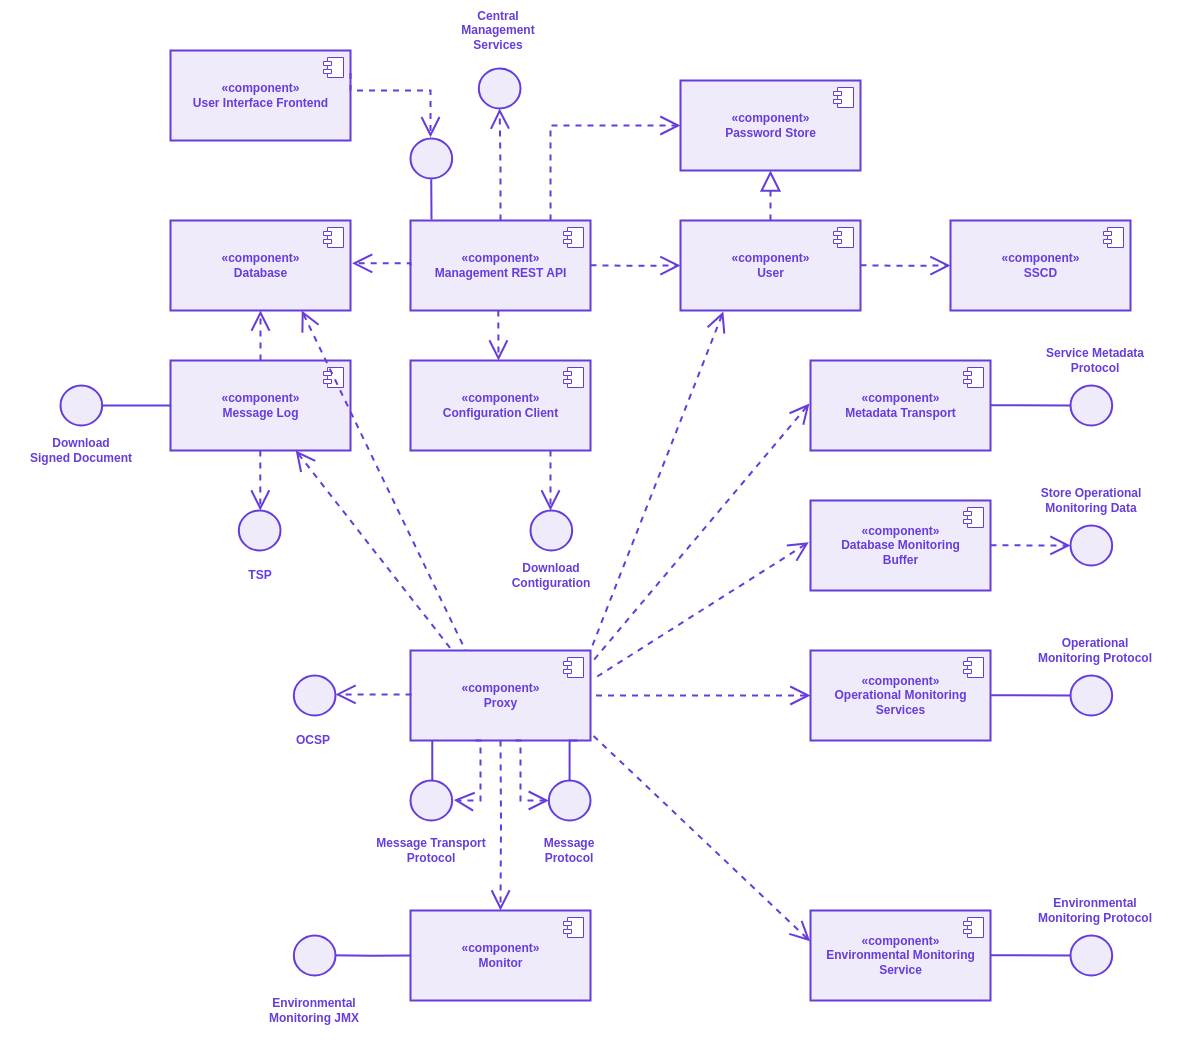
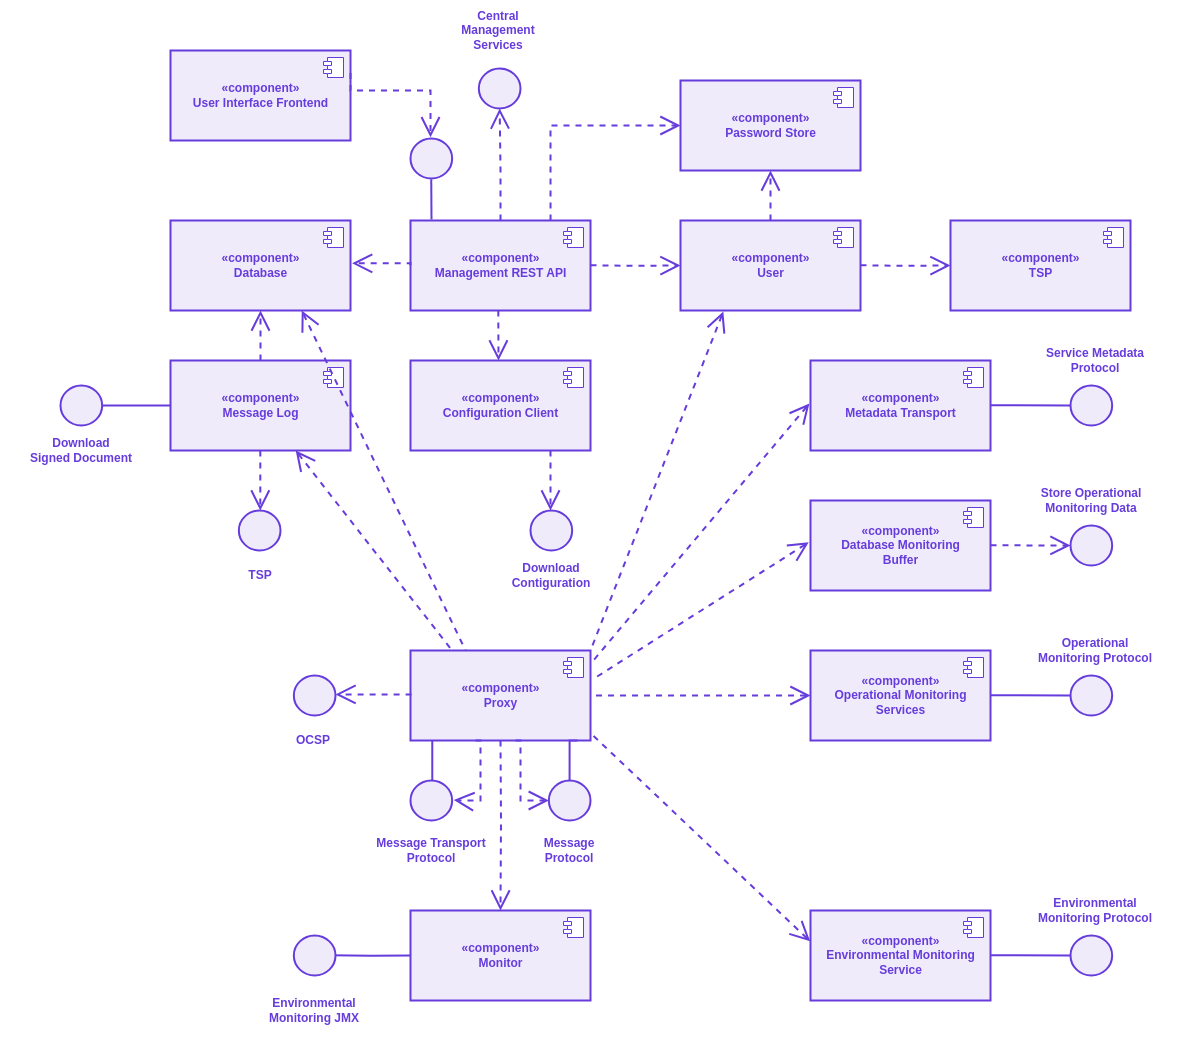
- <mxCell id="40" value="" style="edgeStyle=orthogonalEdgeStyle;rounded=0;orthogonalLoop=1;jettySize=auto;html=1;strokeWidth=2;fontColor=#663CDC;endArrow=block;endFill=0;strokeColor=#663CDC;dashed=1;endSize=16;exitX=0.5;exitY=0;exitDx=0;exitDy=0;entryX=0.5;entryY=1;entryDx=0;entryDy=0;fontStyle=1;" edge="1" parent="1" source="12" target="14"><mxGeometry relative="1" as="geometry"><mxPoint x="740" y="190" as="sourcePoint" /><mxPoint x="820" y="190.2" as="targetPoint" /><Array as="points" /></mxGeometry></mxCell>
+ <mxCell id="40" value="" style="edgeStyle=orthogonalEdgeStyle;rounded=0;orthogonalLoop=1;jettySize=auto;html=1;strokeWidth=2;fontColor=#663CDC;endArrow=open;endFill=0;strokeColor=#663CDC;dashed=1;endSize=16;exitX=0.5;exitY=0;exitDx=0;exitDy=0;entryX=0.5;entryY=1;entryDx=0;entryDy=0;fontStyle=1" edge="1" parent="1" source="12" target="14"><mxGeometry relative="1" as="geometry"><mxPoint x="740" y="190" as="sourcePoint" /><mxPoint x="820" y="190.2" as="targetPoint" /><Array as="points" /></mxGeometry></mxCell>
- <mxCell id="16" value="«component»&lt;br&gt;&lt;span&gt;SSCD&lt;/span&gt;" style="html=1;dropTarget=0;strokeWidth=2;strokeColor=#663CDC;fontColor=#663CDC;fillColor=#EFEBFB;fontStyle=1" vertex="1" parent="1"><mxGeometry x="950" y="220" width="180" height="90" as="geometry" /></mxCell>
+ <mxCell id="16" value="«component»&lt;br&gt;&lt;span&gt;TSP&lt;/span&gt;" style="html=1;dropTarget=0;strokeWidth=2;strokeColor=#663CDC;fontColor=#663CDC;fillColor=#EFEBFB;fontStyle=1" vertex="1" parent="1"><mxGeometry x="950" y="220" width="180" height="90" as="geometry" /></mxCell>
